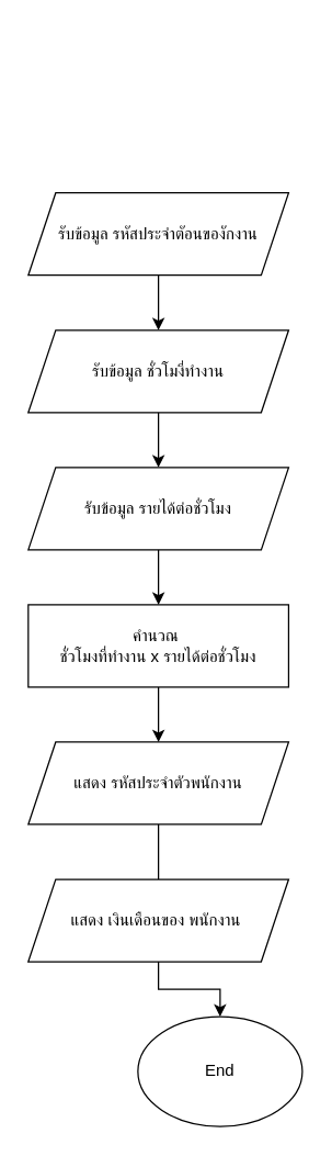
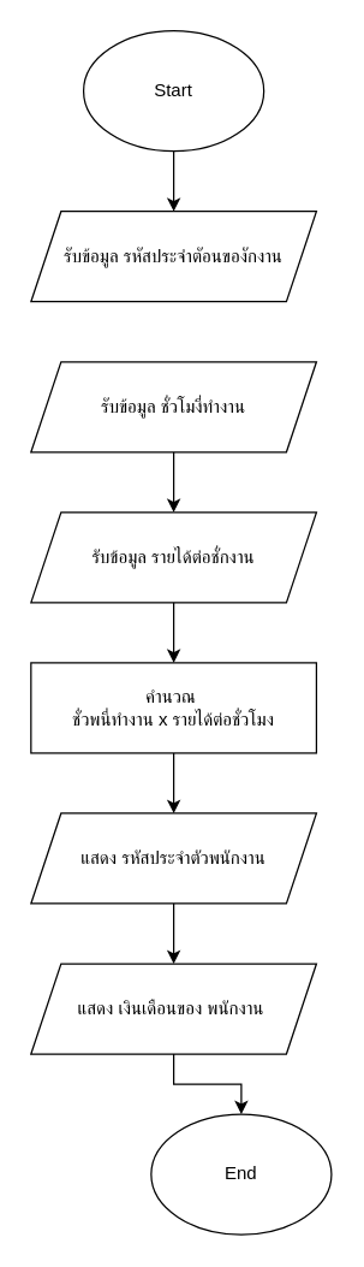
+ <mxCell id="3" value="Start" style="ellipse;whiteSpace=wrap;html=1;" vertex="1" parent="1"><mxGeometry x="55" y="20" width="120" height="80" as="geometry" /></mxCell>
+ <mxCell id="2" value="" style="edgeStyle=orthogonalEdgeStyle;rounded=0;orthogonalLoop=1;jettySize=auto;html=1;" edge="1" parent="1" source="3" target="5"><mxGeometry relative="1" as="geometry" /></mxCell>
- <mxCell id="4" value="" style="edgeStyle=orthogonalEdgeStyle;rounded=0;orthogonalLoop=1;jettySize=auto;html=1;" edge="1" parent="1" source="5" target="7"><mxGeometry relative="1" as="geometry" /></mxCell>
- <mxCell id="9" value="รับข้อมูล รายได้ต่อชั่วโมง" style="shape=parallelogram;perimeter=parallelogramPerimeter;whiteSpace=wrap;html=1;fixedSize=1;" vertex="1" parent="1"><mxGeometry x="20" y="340" width="190" height="60" as="geometry" /></mxCell>
+ <mxCell id="9" value="รับข้อมูล รายได้ต่อชั่กงาน" style="shape=parallelogram;perimeter=parallelogramPerimeter;whiteSpace=wrap;html=1;fixedSize=1;" vertex="1" parent="1"><mxGeometry x="20" y="340" width="190" height="60" as="geometry" /></mxCell>
- <mxCell id="11" value="คำนวณ&amp;nbsp;&lt;div&gt;ชั่วโมงที่ทำงาน x รายได้ต่อชั่วโมง&lt;/div&gt;" style="rounded=0;whiteSpace=wrap;html=1;" vertex="1" parent="1"><mxGeometry x="20" y="440" width="190" height="60" as="geometry" /></mxCell>
+ <mxCell id="11" value="คำนวณ&amp;nbsp;&lt;div&gt;ชั่วพนี่ทำงาน x รายได้ต่อชั่วโมง&lt;/div&gt;" style="rounded=0;whiteSpace=wrap;html=1;" vertex="1" parent="1"><mxGeometry x="20" y="440" width="190" height="60" as="geometry" /></mxCell>
- <mxCell id="12" value="" style="edgeStyle=orthogonalEdgeStyle;rounded=0;orthogonalLoop=1;jettySize=auto;html=1;endArrow=none;" edge="1" parent="1" source="13" target="15"><mxGeometry relative="1" as="geometry" /></mxCell>
+ <mxCell id="12" value="" style="edgeStyle=orthogonalEdgeStyle;rounded=0;orthogonalLoop=1;jettySize=auto;html=1;" edge="1" parent="1" source="13" target="15"><mxGeometry relative="1" as="geometry" /></mxCell>
